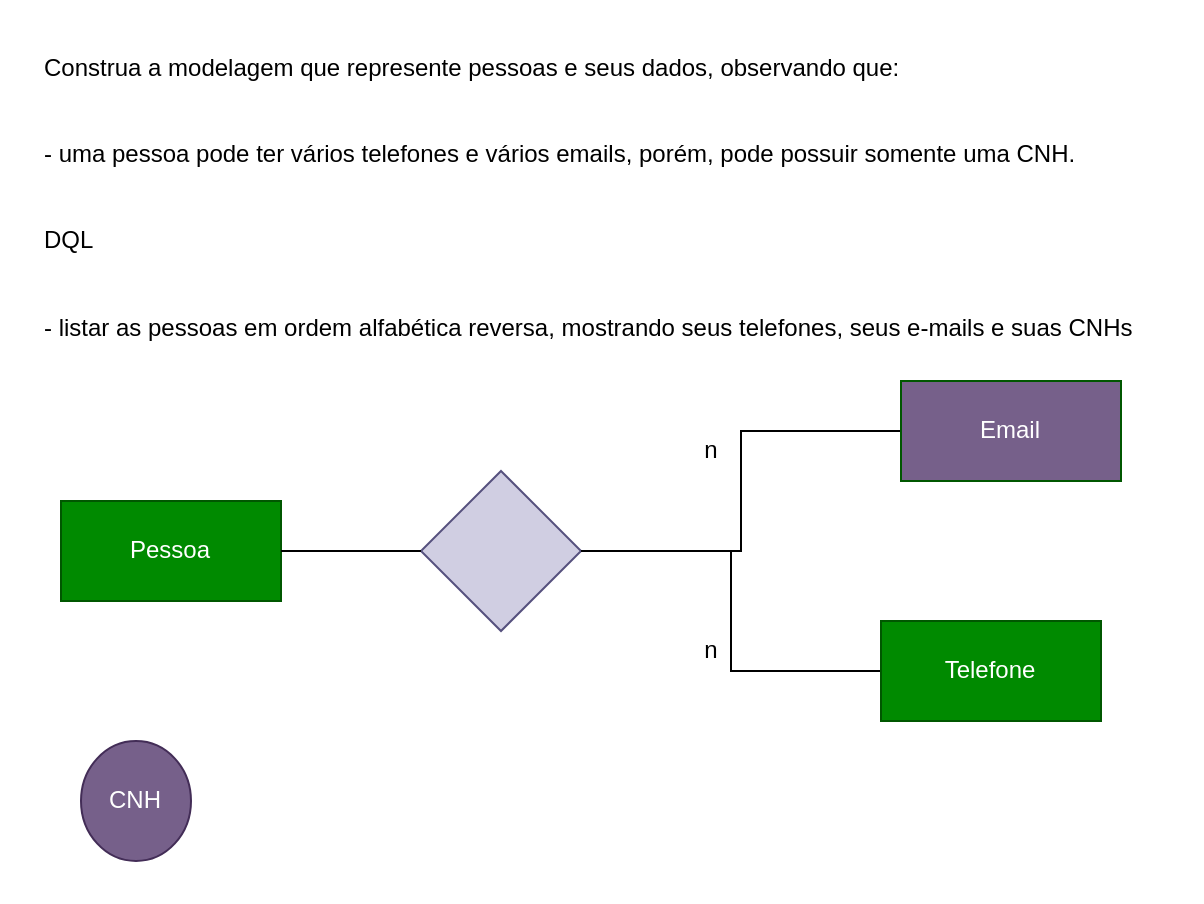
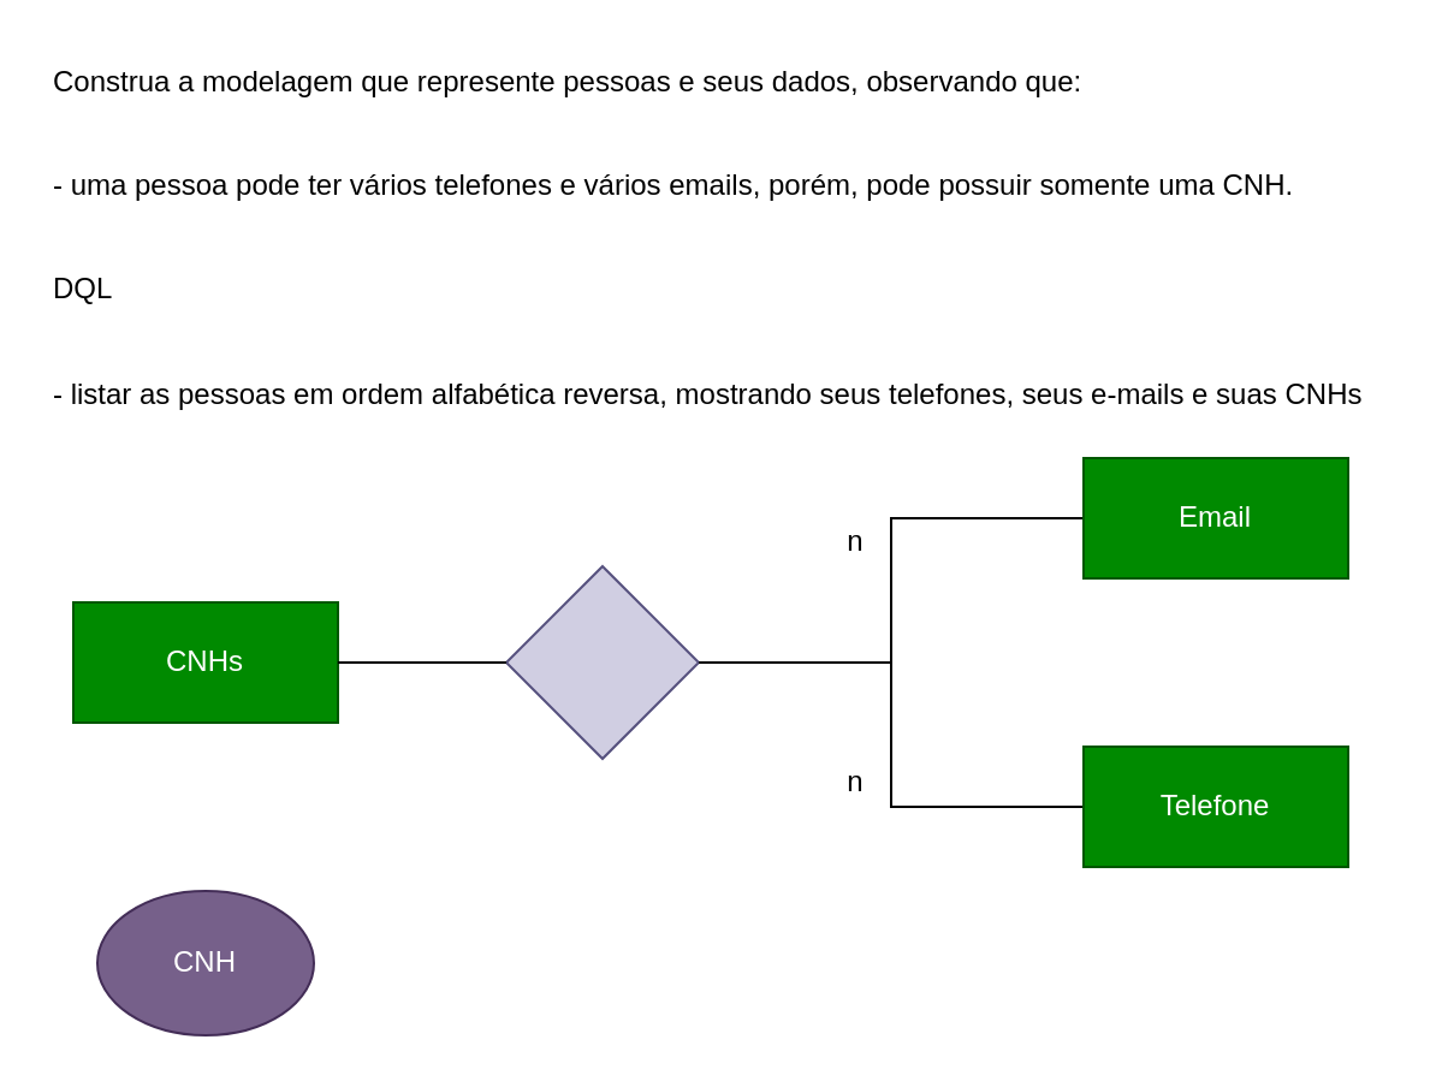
- <mxCell id="9" value="Email" style="html=1;whiteSpace=wrap;fillColor=#76608a;fontColor=#ffffff;strokeColor=#005700;" parent="1" vertex="1"><mxGeometry x="450" y="190" width="110" height="50" as="geometry" /></mxCell>
+ <mxCell id="9" value="Email" style="html=1;whiteSpace=wrap;fillColor=#008a00;fontColor=#ffffff;strokeColor=#005700;" parent="1" vertex="1"><mxGeometry x="450" y="190" width="110" height="50" as="geometry" /></mxCell>
- <mxCell id="3" value="Pessoa" style="html=1;whiteSpace=wrap;fillColor=#008a00;fontColor=#ffffff;strokeColor=#005700;" parent="1" vertex="1"><mxGeometry x="30" y="250" width="110" height="50" as="geometry" /></mxCell>
+ <mxCell id="3" value="CNHs" style="html=1;whiteSpace=wrap;fillColor=#008a00;fontColor=#ffffff;strokeColor=#005700;" parent="1" vertex="1"><mxGeometry x="30" y="250" width="110" height="50" as="geometry" /></mxCell>
- <mxCell id="7" value="Telefone" style="html=1;whiteSpace=wrap;fillColor=#008a00;fontColor=#ffffff;strokeColor=#005700;" parent="1" vertex="1"><mxGeometry x="440" y="310" width="110" height="50" as="geometry" /></mxCell>
+ <mxCell id="7" value="Telefone" style="html=1;whiteSpace=wrap;fillColor=#008a00;fontColor=#ffffff;strokeColor=#005700;" parent="1" vertex="1"><mxGeometry x="450" y="310" width="110" height="50" as="geometry" /></mxCell>
- <mxCell id="12" value="CNH" style="ellipse;whiteSpace=wrap;html=1;fillColor=#76608a;fontColor=#ffffff;strokeColor=#432D57;" parent="1" vertex="1"><mxGeometry x="40" y="370" width="55" height="60" as="geometry" /></mxCell>
+ <mxCell id="12" value="CNH" style="ellipse;whiteSpace=wrap;html=1;fillColor=#76608a;fontColor=#ffffff;strokeColor=#432D57;" parent="1" vertex="1"><mxGeometry x="40" y="370" width="90" height="60" as="geometry" /></mxCell>
